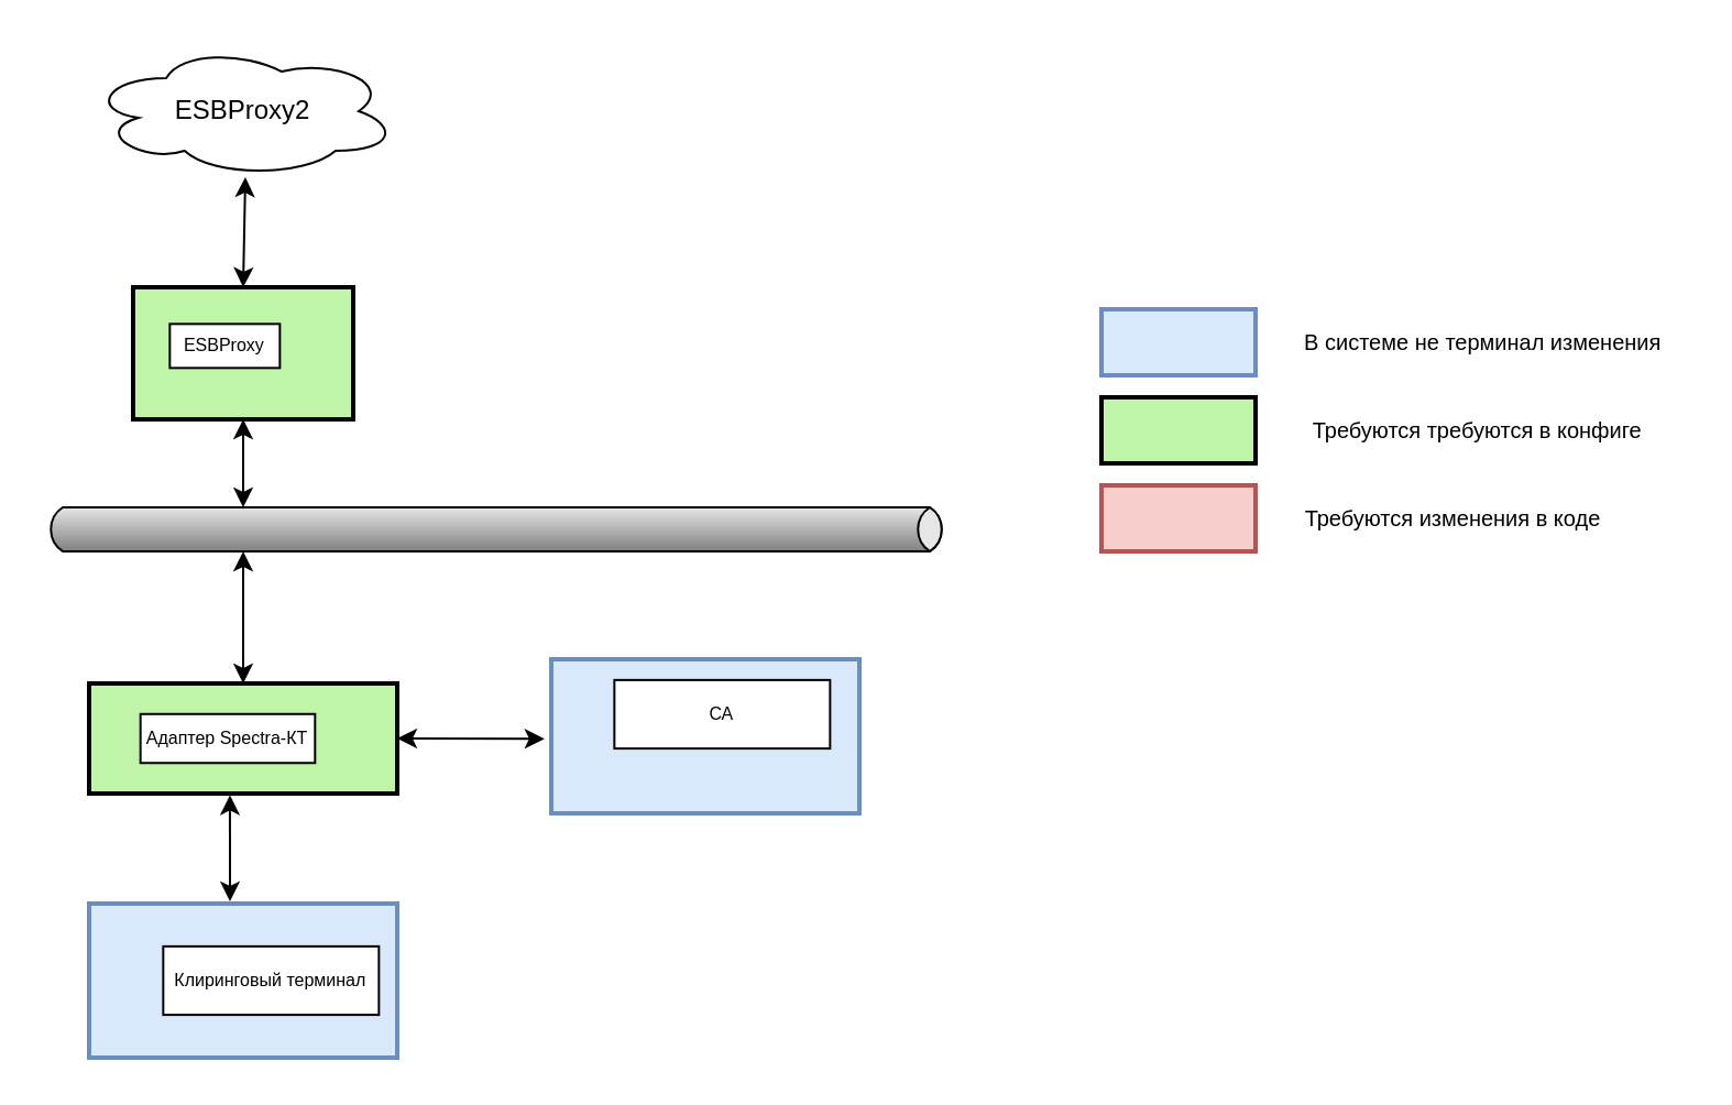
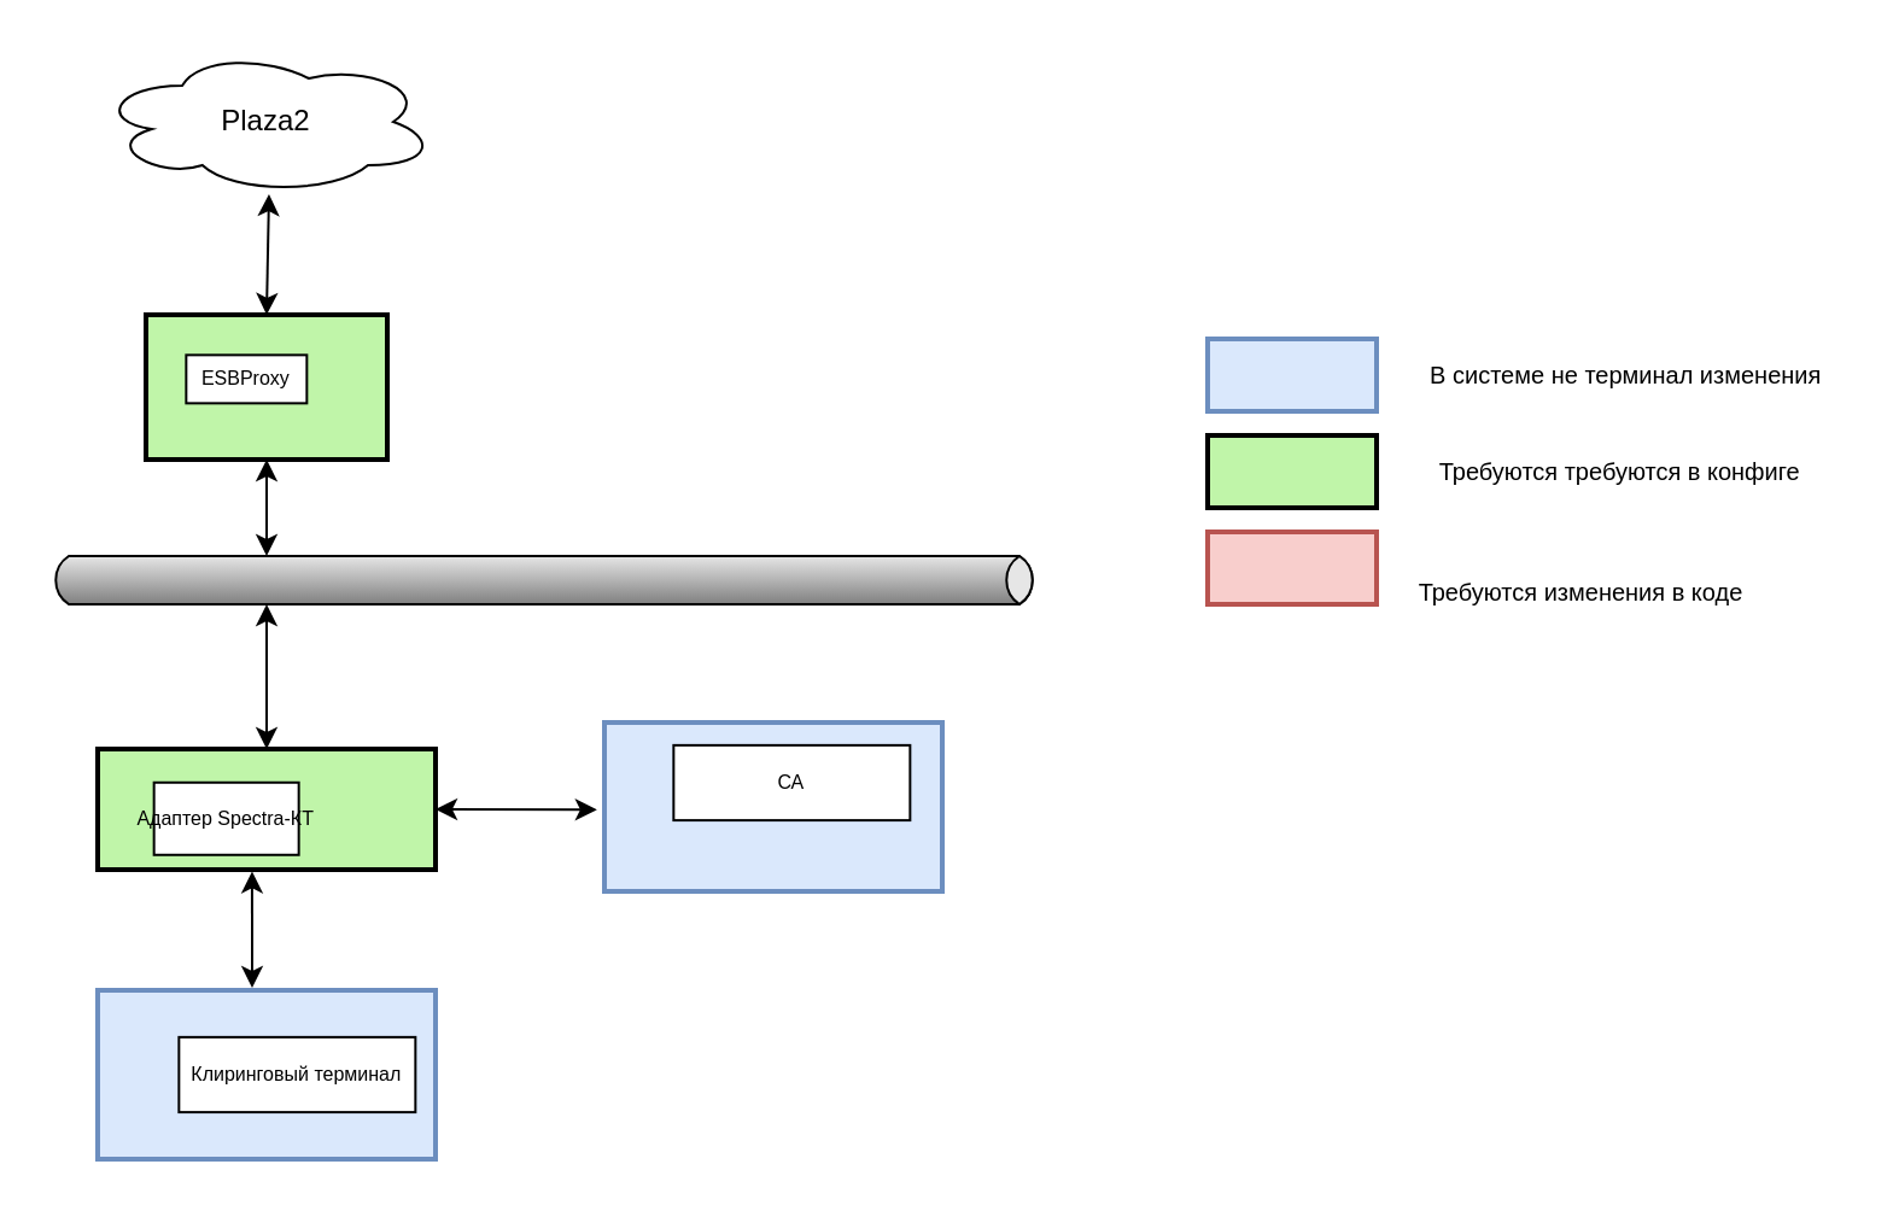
- <mxCell id="12" value="ESBProxy2" style="ellipse;shape=cloud;whiteSpace=wrap;html=1;" parent="1" vertex="1"><mxGeometry x="40" y="20" width="140" height="60" as="geometry" /></mxCell>
+ <mxCell id="12" value="Plaza2" style="ellipse;shape=cloud;whiteSpace=wrap;html=1;" parent="1" vertex="1"><mxGeometry x="40" y="20" width="140" height="60" as="geometry" /></mxCell>
- <mxCell id="11" value="Требуются изменения в коде" style="text;html=1;strokeColor=none;fillColor=none;align=center;verticalAlign=middle;whiteSpace=wrap;rounded=0;fontSize=10;" parent="1" vertex="1"><mxGeometry x="585" y="225" width="150" height="20" as="geometry" /></mxCell>
+ <mxCell id="11" value="Требуются изменения в коде" style="text;html=1;strokeColor=none;fillColor=none;align=center;verticalAlign=middle;whiteSpace=wrap;rounded=0;fontSize=10;" parent="1" vertex="1"><mxGeometry x="580" y="235" width="150" height="20" as="geometry" /></mxCell>
- <mxCell id="14" value="Адаптер Spectra-КТ" style="strokeWidth=1;dashed=0;align=center;fontSize=8;shape=rect" parent="13" vertex="1"><mxGeometry x="23.333" y="13.892" width="79.333" height="22.225" as="geometry" /></mxCell>
+ <mxCell id="14" value="Адаптер Spectra-КТ" style="strokeWidth=1;dashed=0;align=center;fontSize=8;shape=rect" parent="13" vertex="1"><mxGeometry x="23.333" y="13.892" width="60" height="30" as="geometry" /></mxCell>
